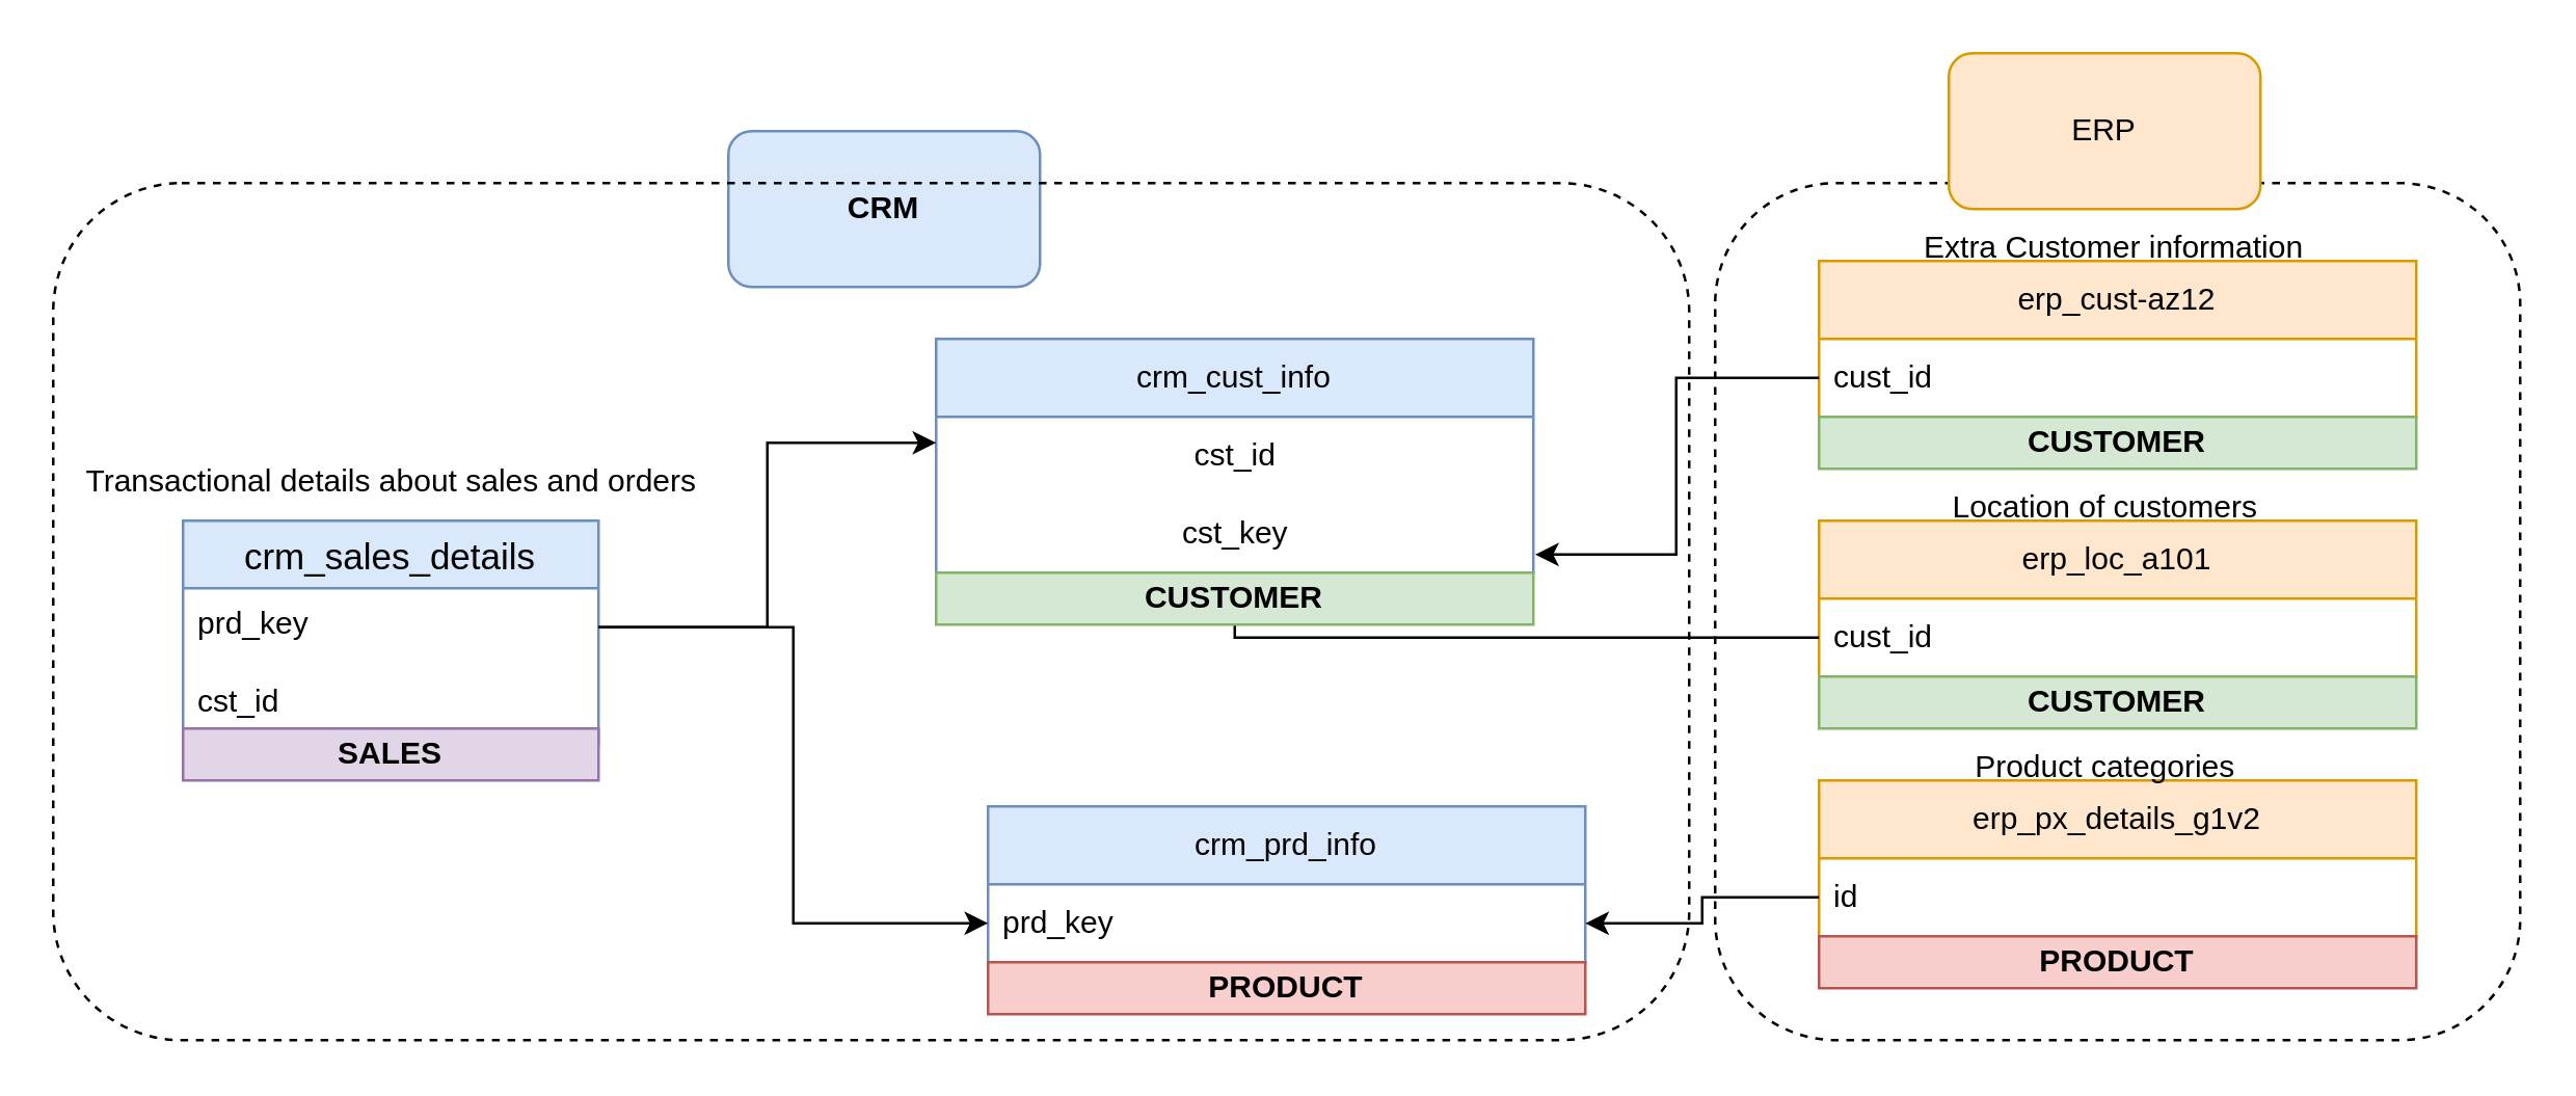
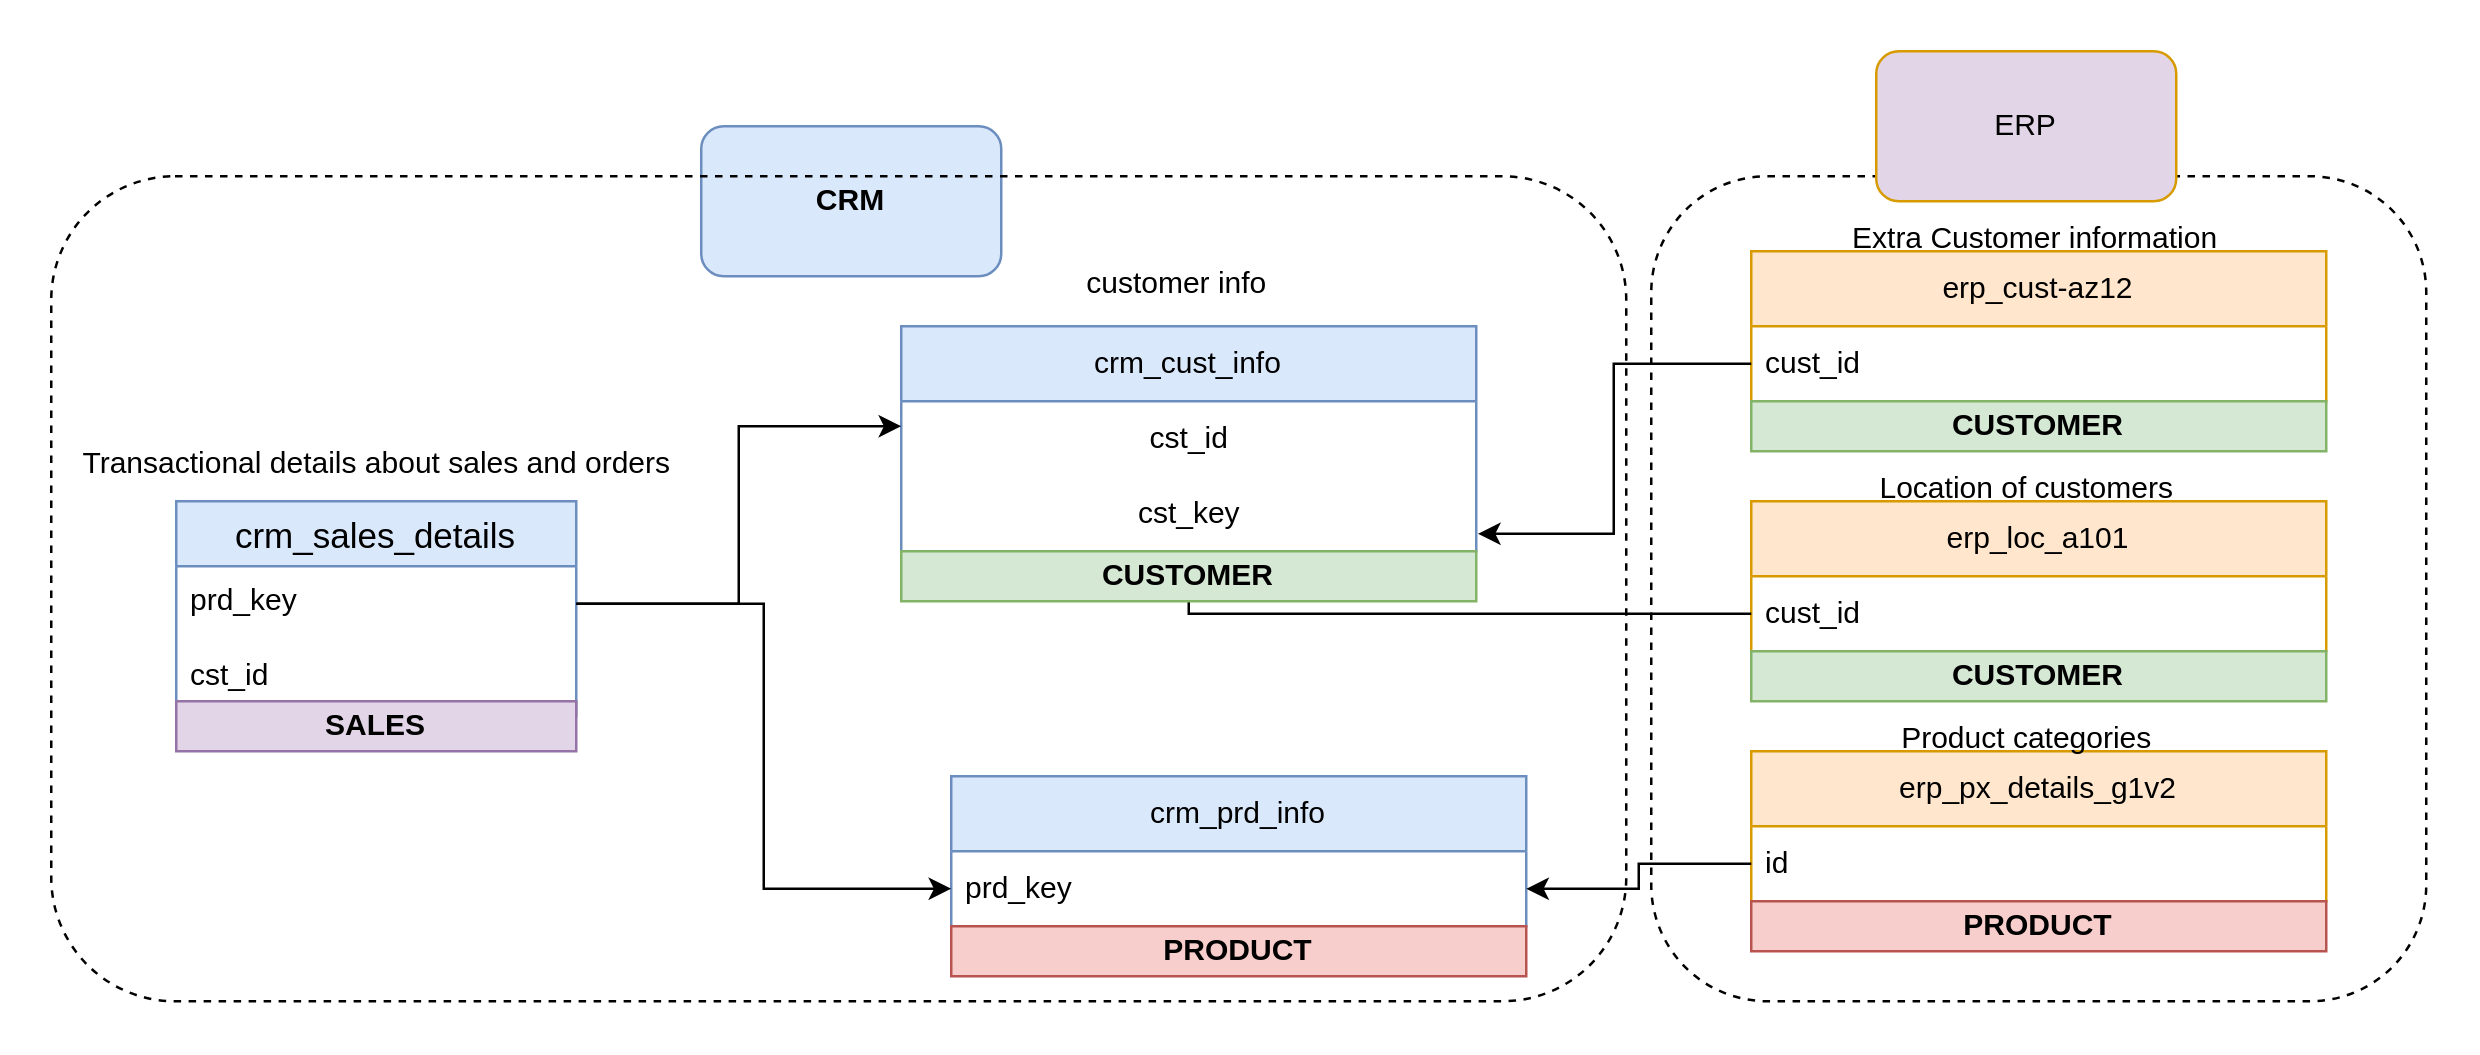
- <mxCell id="30" value="ERP" style="rounded=1;whiteSpace=wrap;html=1;fillColor=#ffe6cc;strokeColor=#d79b00;" parent="1" vertex="1"><mxGeometry x="750" y="20" width="120" height="60" as="geometry" /></mxCell>
+ <mxCell id="30" value="ERP" style="rounded=1;whiteSpace=wrap;html=1;fillColor=#e1d5e7;strokeColor=#d79b00;" parent="1" vertex="1"><mxGeometry x="750" y="20" width="120" height="60" as="geometry" /></mxCell>
+ <mxCell id="19" value="customer info" style="text;html=1;align=center;verticalAlign=middle;resizable=0;points=[];autosize=1;strokeColor=none;fillColor=none;" parent="1" vertex="1"><mxGeometry x="420" y="98" width="100" height="30" as="geometry" /></mxCell>
